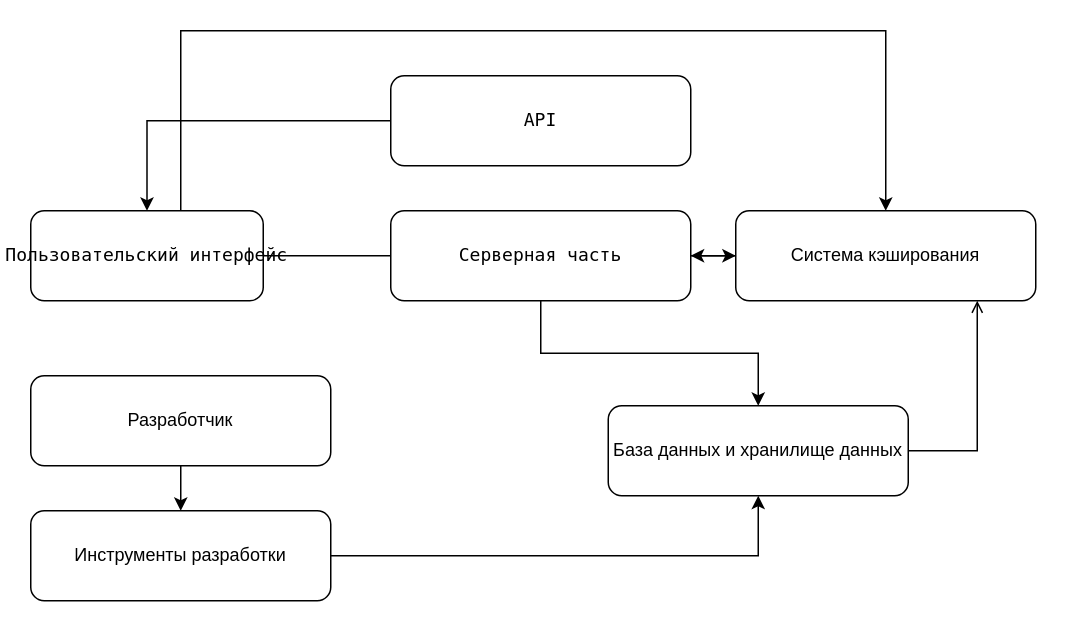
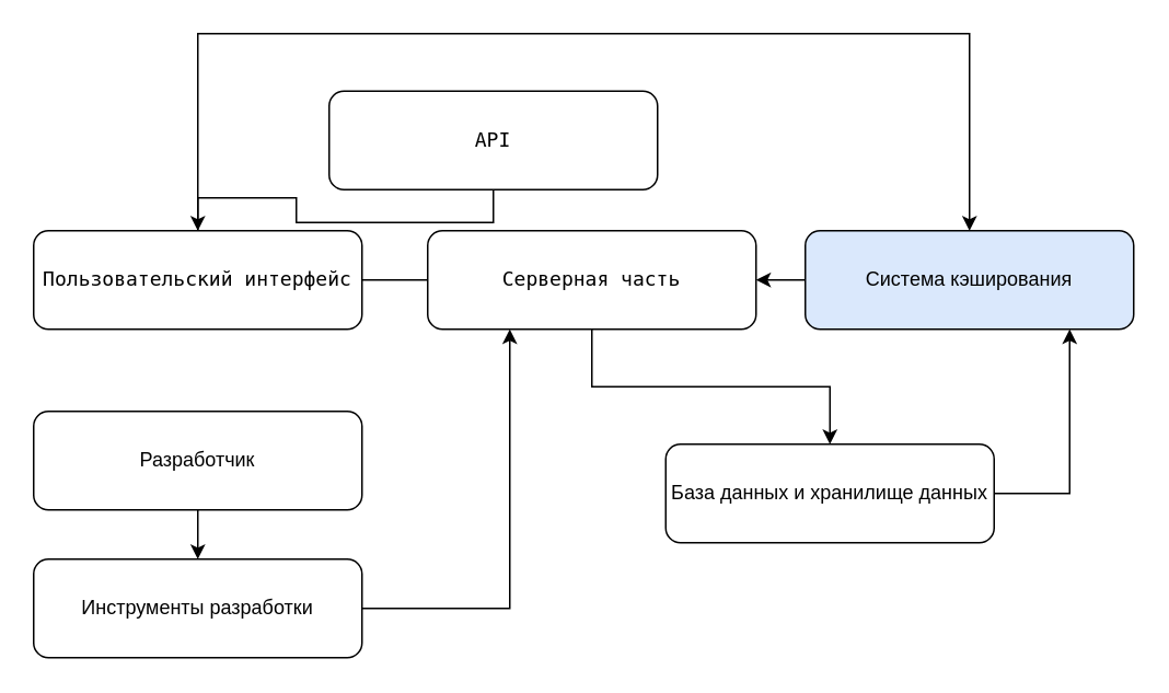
- <mxCell id="9" value="&lt;pre&gt;&lt;code data-sourcepos=&quot;3:1-51:42&quot; class=&quot;code-container no-decoration-radius&quot; data-test-id=&quot;code-content&quot; role=&quot;text&quot;&gt;API&lt;/code&gt;&lt;/pre&gt;" style="rounded=1;whiteSpace=wrap;html=1;" parent="1" vertex="1"><mxGeometry x="260" y="50" width="200" height="60" as="geometry" /></mxCell>
+ <mxCell id="9" value="&lt;pre&gt;&lt;code data-sourcepos=&quot;3:1-51:42&quot; class=&quot;code-container no-decoration-radius&quot; data-test-id=&quot;code-content&quot; role=&quot;text&quot;&gt;API&lt;/code&gt;&lt;/pre&gt;" style="rounded=1;whiteSpace=wrap;html=1;" parent="1" vertex="1"><mxGeometry x="200" y="55" width="200" height="60" as="geometry" /></mxCell>
- <mxCell id="4" value="&lt;pre&gt;&lt;code data-sourcepos=&quot;3:1-51:42&quot; class=&quot;code-container no-decoration-radius&quot; data-test-id=&quot;code-content&quot; role=&quot;text&quot;&gt;Пользовательский интерфейс&lt;/code&gt;&lt;/pre&gt;" style="rounded=1;whiteSpace=wrap;html=1;" parent="1" vertex="1"><mxGeometry x="20" y="140" width="155" height="60" as="geometry" /></mxCell>
+ <mxCell id="4" value="&lt;pre&gt;&lt;code data-sourcepos=&quot;3:1-51:42&quot; class=&quot;code-container no-decoration-radius&quot; data-test-id=&quot;code-content&quot; role=&quot;text&quot;&gt;Пользовательский интерфейс&lt;/code&gt;&lt;/pre&gt;" style="rounded=1;whiteSpace=wrap;html=1;" parent="1" vertex="1"><mxGeometry x="20" y="140" width="200" height="60" as="geometry" /></mxCell>
- <mxCell id="6" style="edgeStyle=orthogonalEdgeStyle;rounded=0;orthogonalLoop=1;jettySize=auto;html=1;" edge="1" parent="1" source="7" target="14"><mxGeometry relative="1" as="geometry" /></mxCell>
- <mxCell id="14" value="Система кэширования" style="rounded=1;whiteSpace=wrap;html=1;" parent="1" vertex="1"><mxGeometry x="490" y="140" width="200" height="60" as="geometry" /></mxCell>
+ <mxCell id="14" value="Система кэширования" style="rounded=1;whiteSpace=wrap;html=1;fillColor=#dae8fc;" parent="1" vertex="1"><mxGeometry x="490" y="140" width="200" height="60" as="geometry" /></mxCell>
- <mxCell id="10" style="edgeStyle=orthogonalEdgeStyle;rounded=0;orthogonalLoop=1;jettySize=auto;html=1;entryX=0.805;entryY=1;entryDx=0;entryDy=0;entryPerimeter=0;endArrow=open;" edge="1" parent="1" source="11" target="14"><mxGeometry relative="1" as="geometry"><mxPoint x="650" y="230" as="targetPoint" /><Array as="points"><mxPoint x="651" y="300" /></Array></mxGeometry></mxCell>
+ <mxCell id="10" style="edgeStyle=orthogonalEdgeStyle;rounded=0;orthogonalLoop=1;jettySize=auto;html=1;entryX=0.805;entryY=1;entryDx=0;entryDy=0;entryPerimeter=0;" edge="1" parent="1" source="11" target="14"><mxGeometry relative="1" as="geometry"><mxPoint x="650" y="230" as="targetPoint" /><Array as="points"><mxPoint x="651" y="300" /></Array></mxGeometry></mxCell>
- <mxCell id="15" style="edgeStyle=orthogonalEdgeStyle;rounded=0;orthogonalLoop=1;jettySize=auto;html=1;" edge="1" parent="1" source="16" target="11"><mxGeometry relative="1" as="geometry" /></mxCell>
+ <mxCell id="15" style="edgeStyle=orthogonalEdgeStyle;rounded=0;orthogonalLoop=1;jettySize=auto;html=1;entryX=0.25;entryY=1;entryDx=0;entryDy=0;" edge="1" parent="1" source="16" target="7"><mxGeometry relative="1" as="geometry" /></mxCell>
